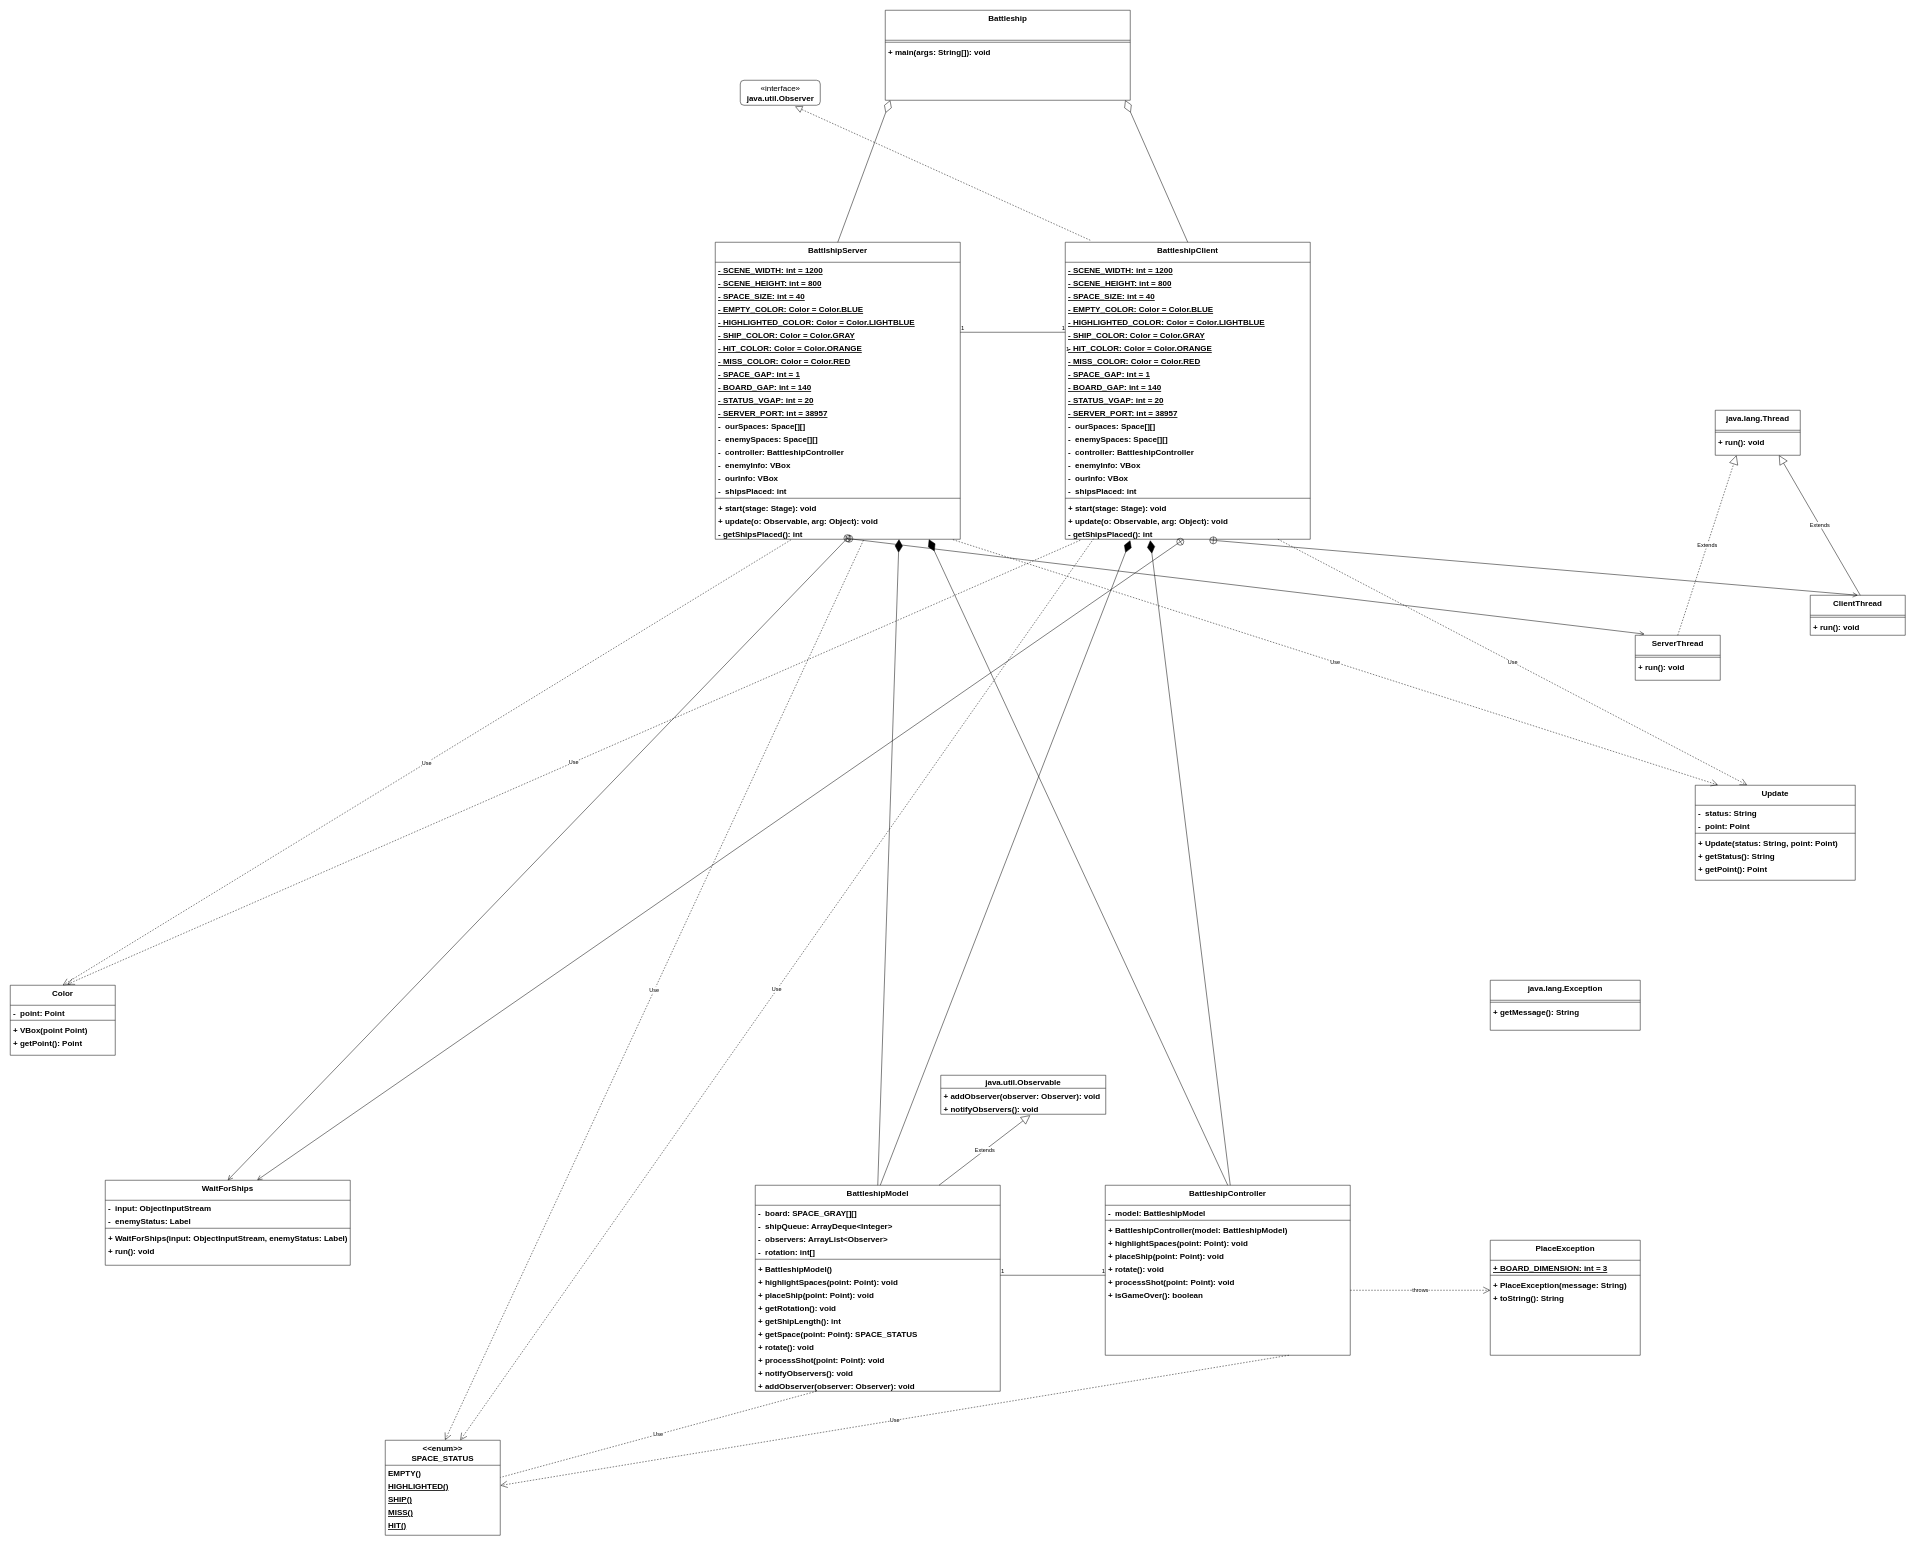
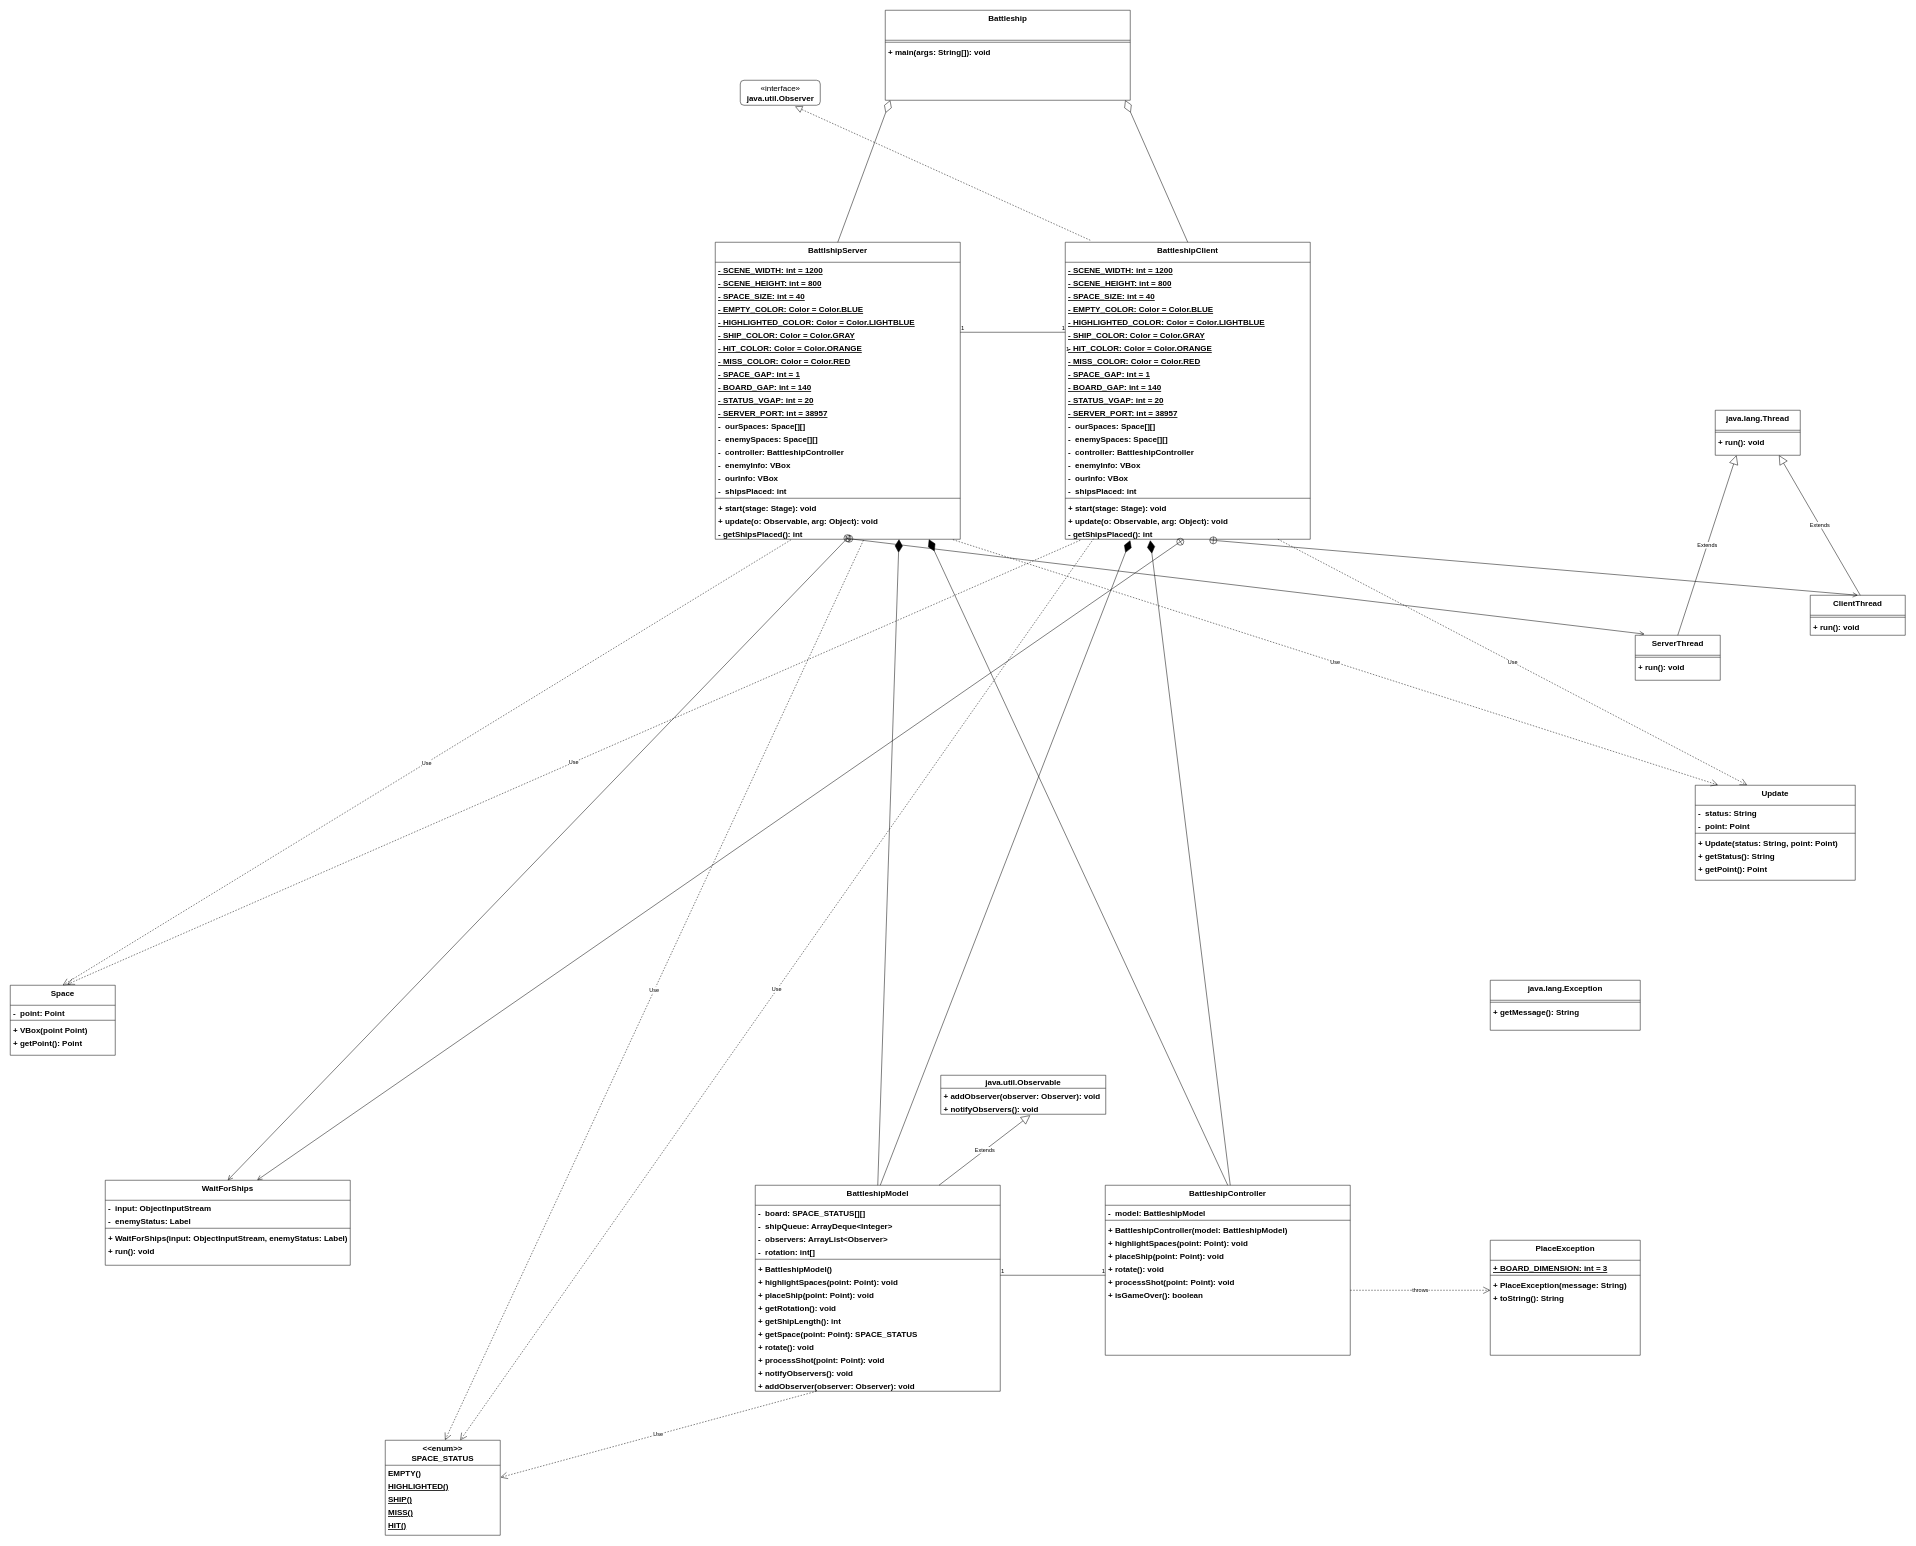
- <mxCell id="149" value="Extends" style="endArrow=block;endSize=16;endFill=0;html=1;rounded=0;exitX=0.5;exitY=0;exitDx=0;exitDy=0;entryX=0.25;entryY=1;entryDx=0;entryDy=0;dashed=1;" edge="1" parent="1" source="143" target="146"><mxGeometry width="160" relative="1" as="geometry"><mxPoint x="3390" y="1204" as="sourcePoint" /><mxPoint x="3156" y="1010" as="targetPoint" /></mxGeometry></mxCell>
+ <mxCell id="149" value="Extends" style="endArrow=block;endSize=16;endFill=0;html=1;rounded=0;exitX=0.5;exitY=0;exitDx=0;exitDy=0;entryX=0.25;entryY=1;entryDx=0;entryDy=0;" edge="1" parent="1" source="143" target="146"><mxGeometry width="160" relative="1" as="geometry"><mxPoint x="3390" y="1204" as="sourcePoint" /><mxPoint x="3156" y="1010" as="targetPoint" /></mxGeometry></mxCell>
- <mxCell id="85" value="Color" style="swimlane;fontStyle=1;align=center;verticalAlign=top;childLayout=stackLayout;horizontal=1;startSize=40;horizontalStack=0;resizeParent=1;resizeLast=0;collapsible=1;marginBottom=0;rounded=0;shadow=0;strokeWidth=1;fontSize=16;" vertex="1" parent="1"><mxGeometry x="20" y="1970" width="210" height="140" as="geometry"><mxRectangle x="390" y="2040" width="160" height="26" as="alternateBounds" /></mxGeometry></mxCell>
+ <mxCell id="85" value="Space" style="swimlane;fontStyle=1;align=center;verticalAlign=top;childLayout=stackLayout;horizontal=1;startSize=40;horizontalStack=0;resizeParent=1;resizeLast=0;collapsible=1;marginBottom=0;rounded=0;shadow=0;strokeWidth=1;fontSize=16;" vertex="1" parent="1"><mxGeometry x="20" y="1970" width="210" height="140" as="geometry"><mxRectangle x="390" y="2040" width="160" height="26" as="alternateBounds" /></mxGeometry></mxCell>
- <mxCell id="58" value="-  board: SPACE_GRAY[][]" style="text;align=left;verticalAlign=top;spacingLeft=4;spacingRight=4;overflow=hidden;rotatable=0;points=[[0,0.5],[1,0.5]];portConstraint=eastwest;rounded=0;shadow=0;html=0;fontStyle=1;fontSize=16;" vertex="1" parent="57"><mxGeometry y="40" width="490" height="26" as="geometry" /></mxCell>
+ <mxCell id="58" value="-  board: SPACE_STATUS[][]" style="text;align=left;verticalAlign=top;spacingLeft=4;spacingRight=4;overflow=hidden;rotatable=0;points=[[0,0.5],[1,0.5]];portConstraint=eastwest;rounded=0;shadow=0;html=0;fontStyle=1;fontSize=16;" vertex="1" parent="57"><mxGeometry y="40" width="490" height="26" as="geometry" /></mxCell>
- <mxCell id="134" value="Use" style="endArrow=open;endSize=12;dashed=1;html=1;rounded=0;entryX=1.001;entryY=0.557;entryDx=0;entryDy=0;entryPerimeter=0;exitX=0.75;exitY=1;exitDx=0;exitDy=0;" edge="1" parent="1" source="73" target="117"><mxGeometry width="160" relative="1" as="geometry"><mxPoint x="2271.778" y="2710" as="sourcePoint" /><mxPoint x="1010.46" y="2964.284" as="targetPoint" /></mxGeometry></mxCell>
- <mxCell id="133" value="Use" style="endArrow=none;endSize=12;dashed=1;html=1;rounded=0;entryX=1.002;entryY=0.934;entryDx=0;entryDy=0;entryPerimeter=0;exitX=0.25;exitY=1;exitDx=0;exitDy=0;" edge="1" parent="1" source="57" target="116"><mxGeometry width="160" relative="1" as="geometry"><mxPoint x="2200" y="1070" as="sourcePoint" /><mxPoint x="929.96" y="2890" as="targetPoint" /></mxGeometry></mxCell>
+ <mxCell id="133" value="Use" style="endArrow=open;endSize=12;dashed=1;html=1;rounded=0;entryX=1.002;entryY=0.934;entryDx=0;entryDy=0;entryPerimeter=0;exitX=0.25;exitY=1;exitDx=0;exitDy=0;" edge="1" parent="1" source="57" target="116"><mxGeometry width="160" relative="1" as="geometry"><mxPoint x="2200" y="1070" as="sourcePoint" /><mxPoint x="929.96" y="2890" as="targetPoint" /></mxGeometry></mxCell>
